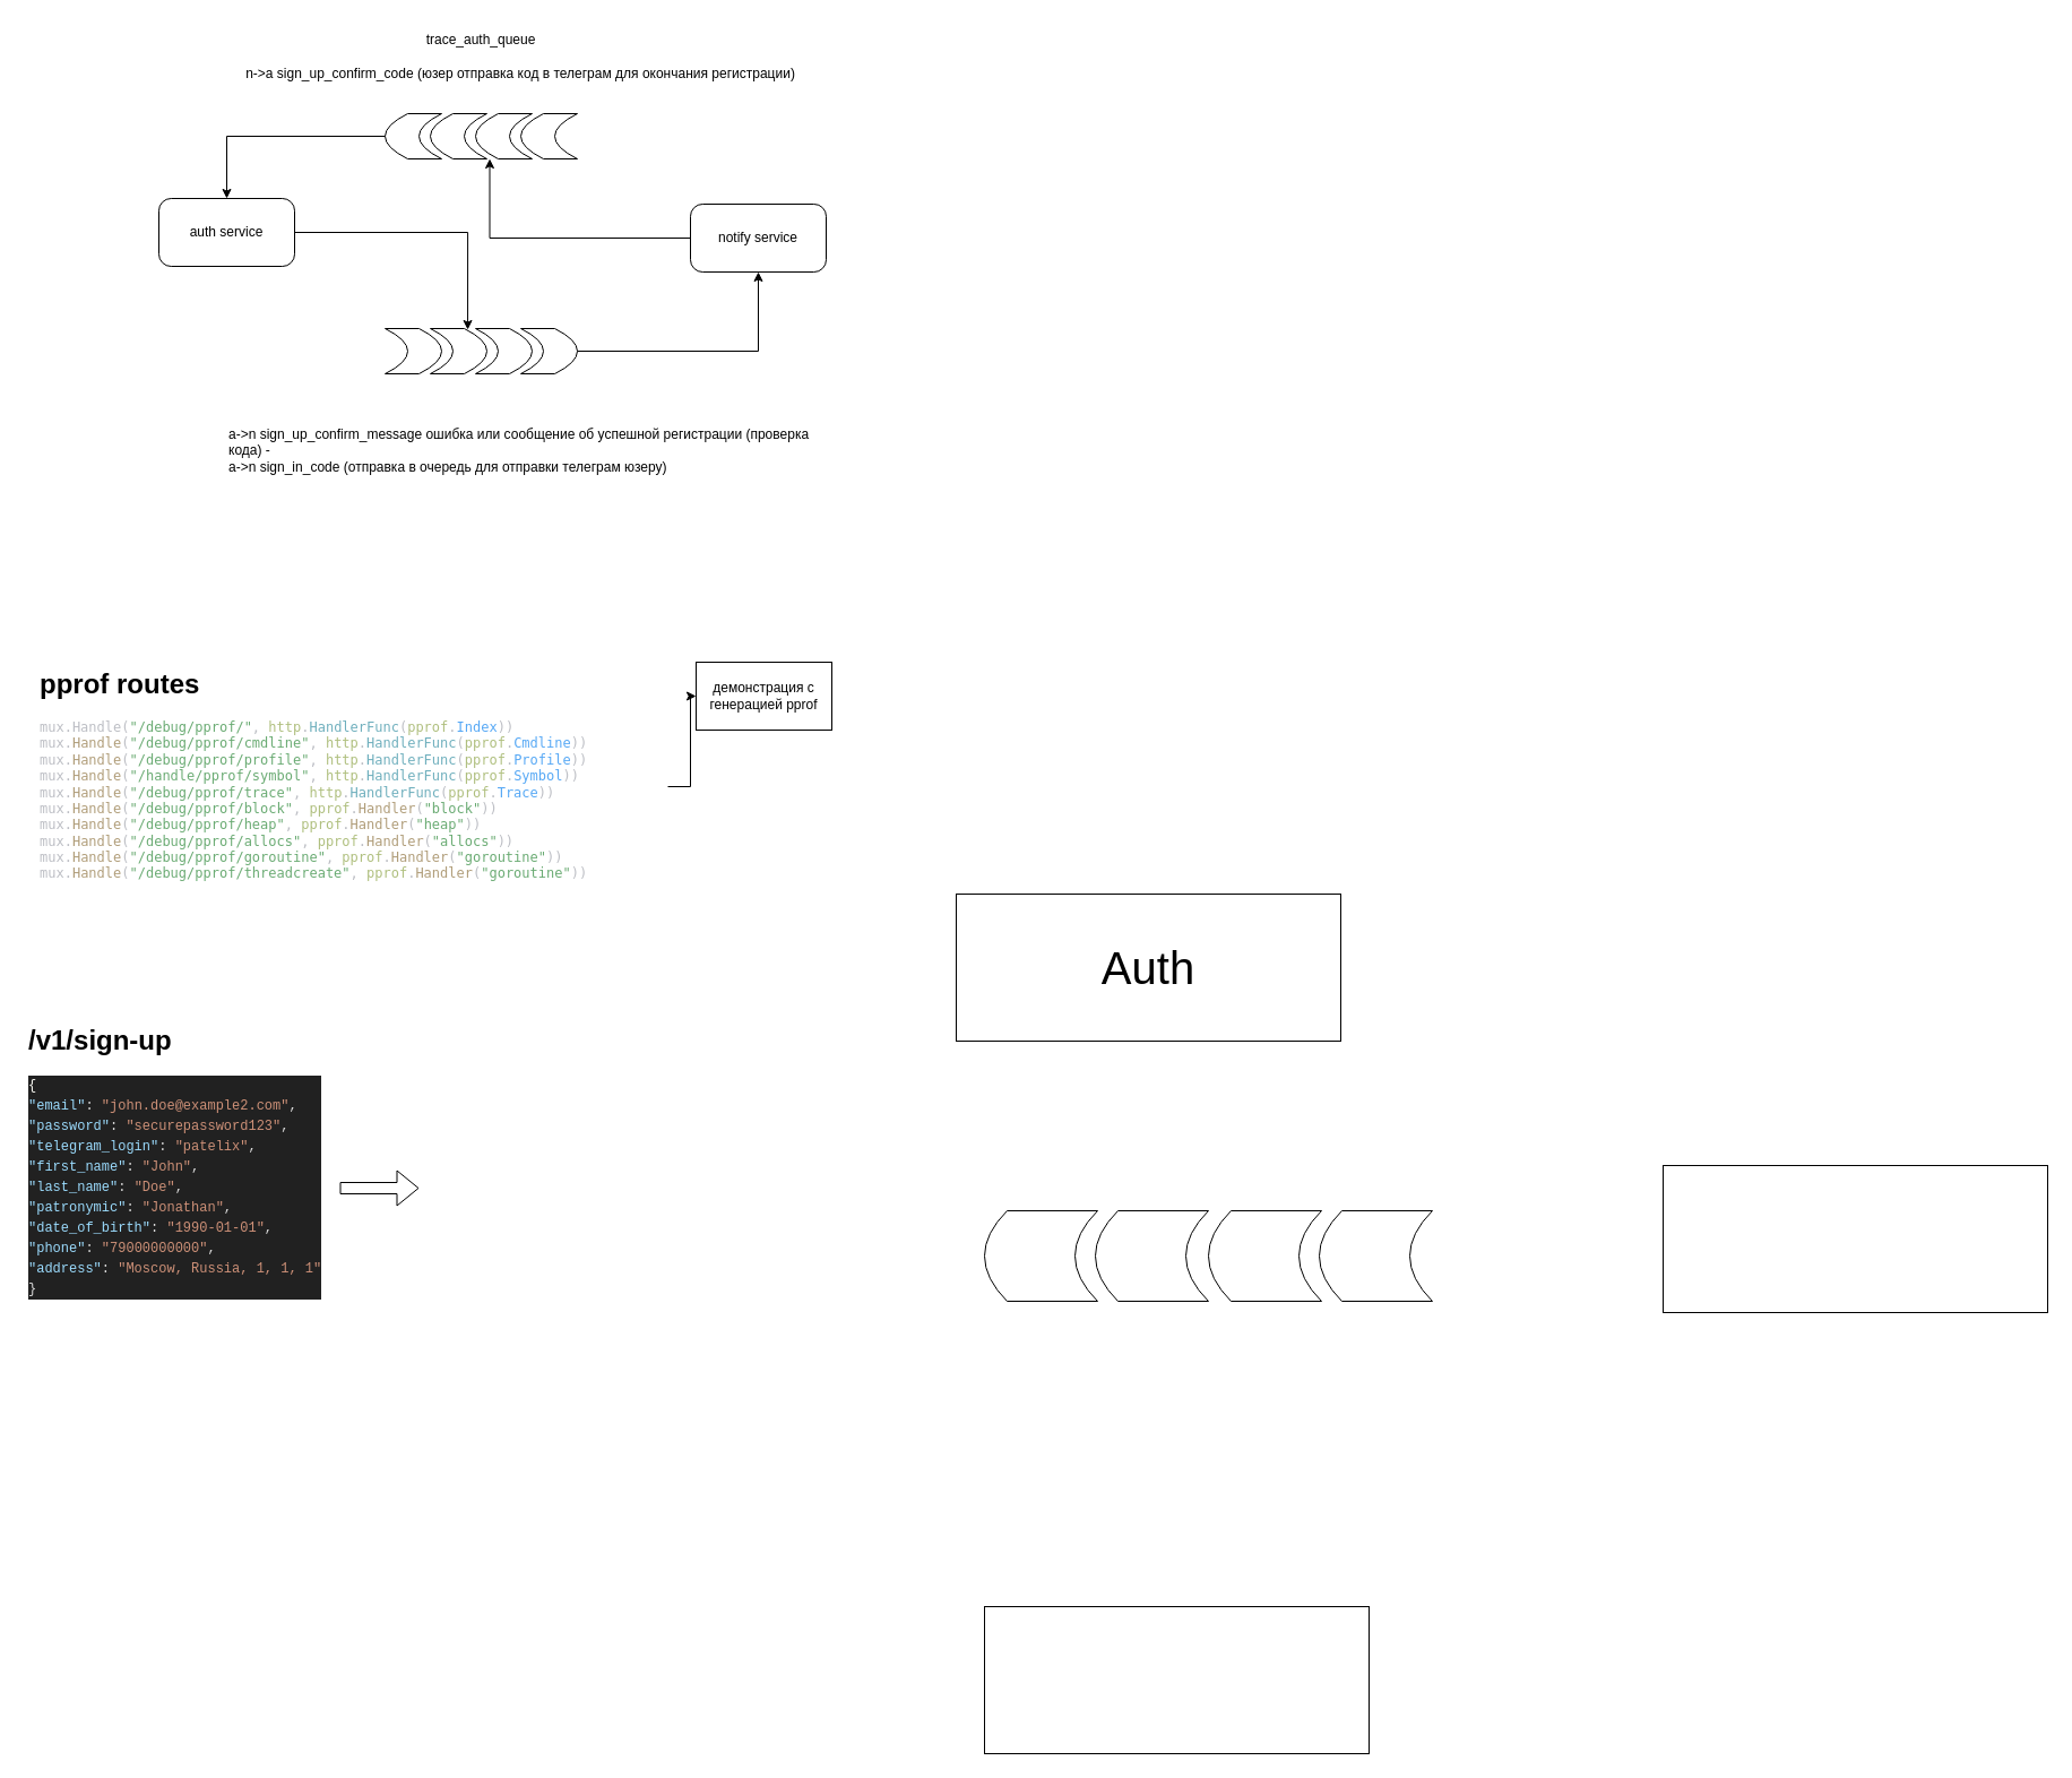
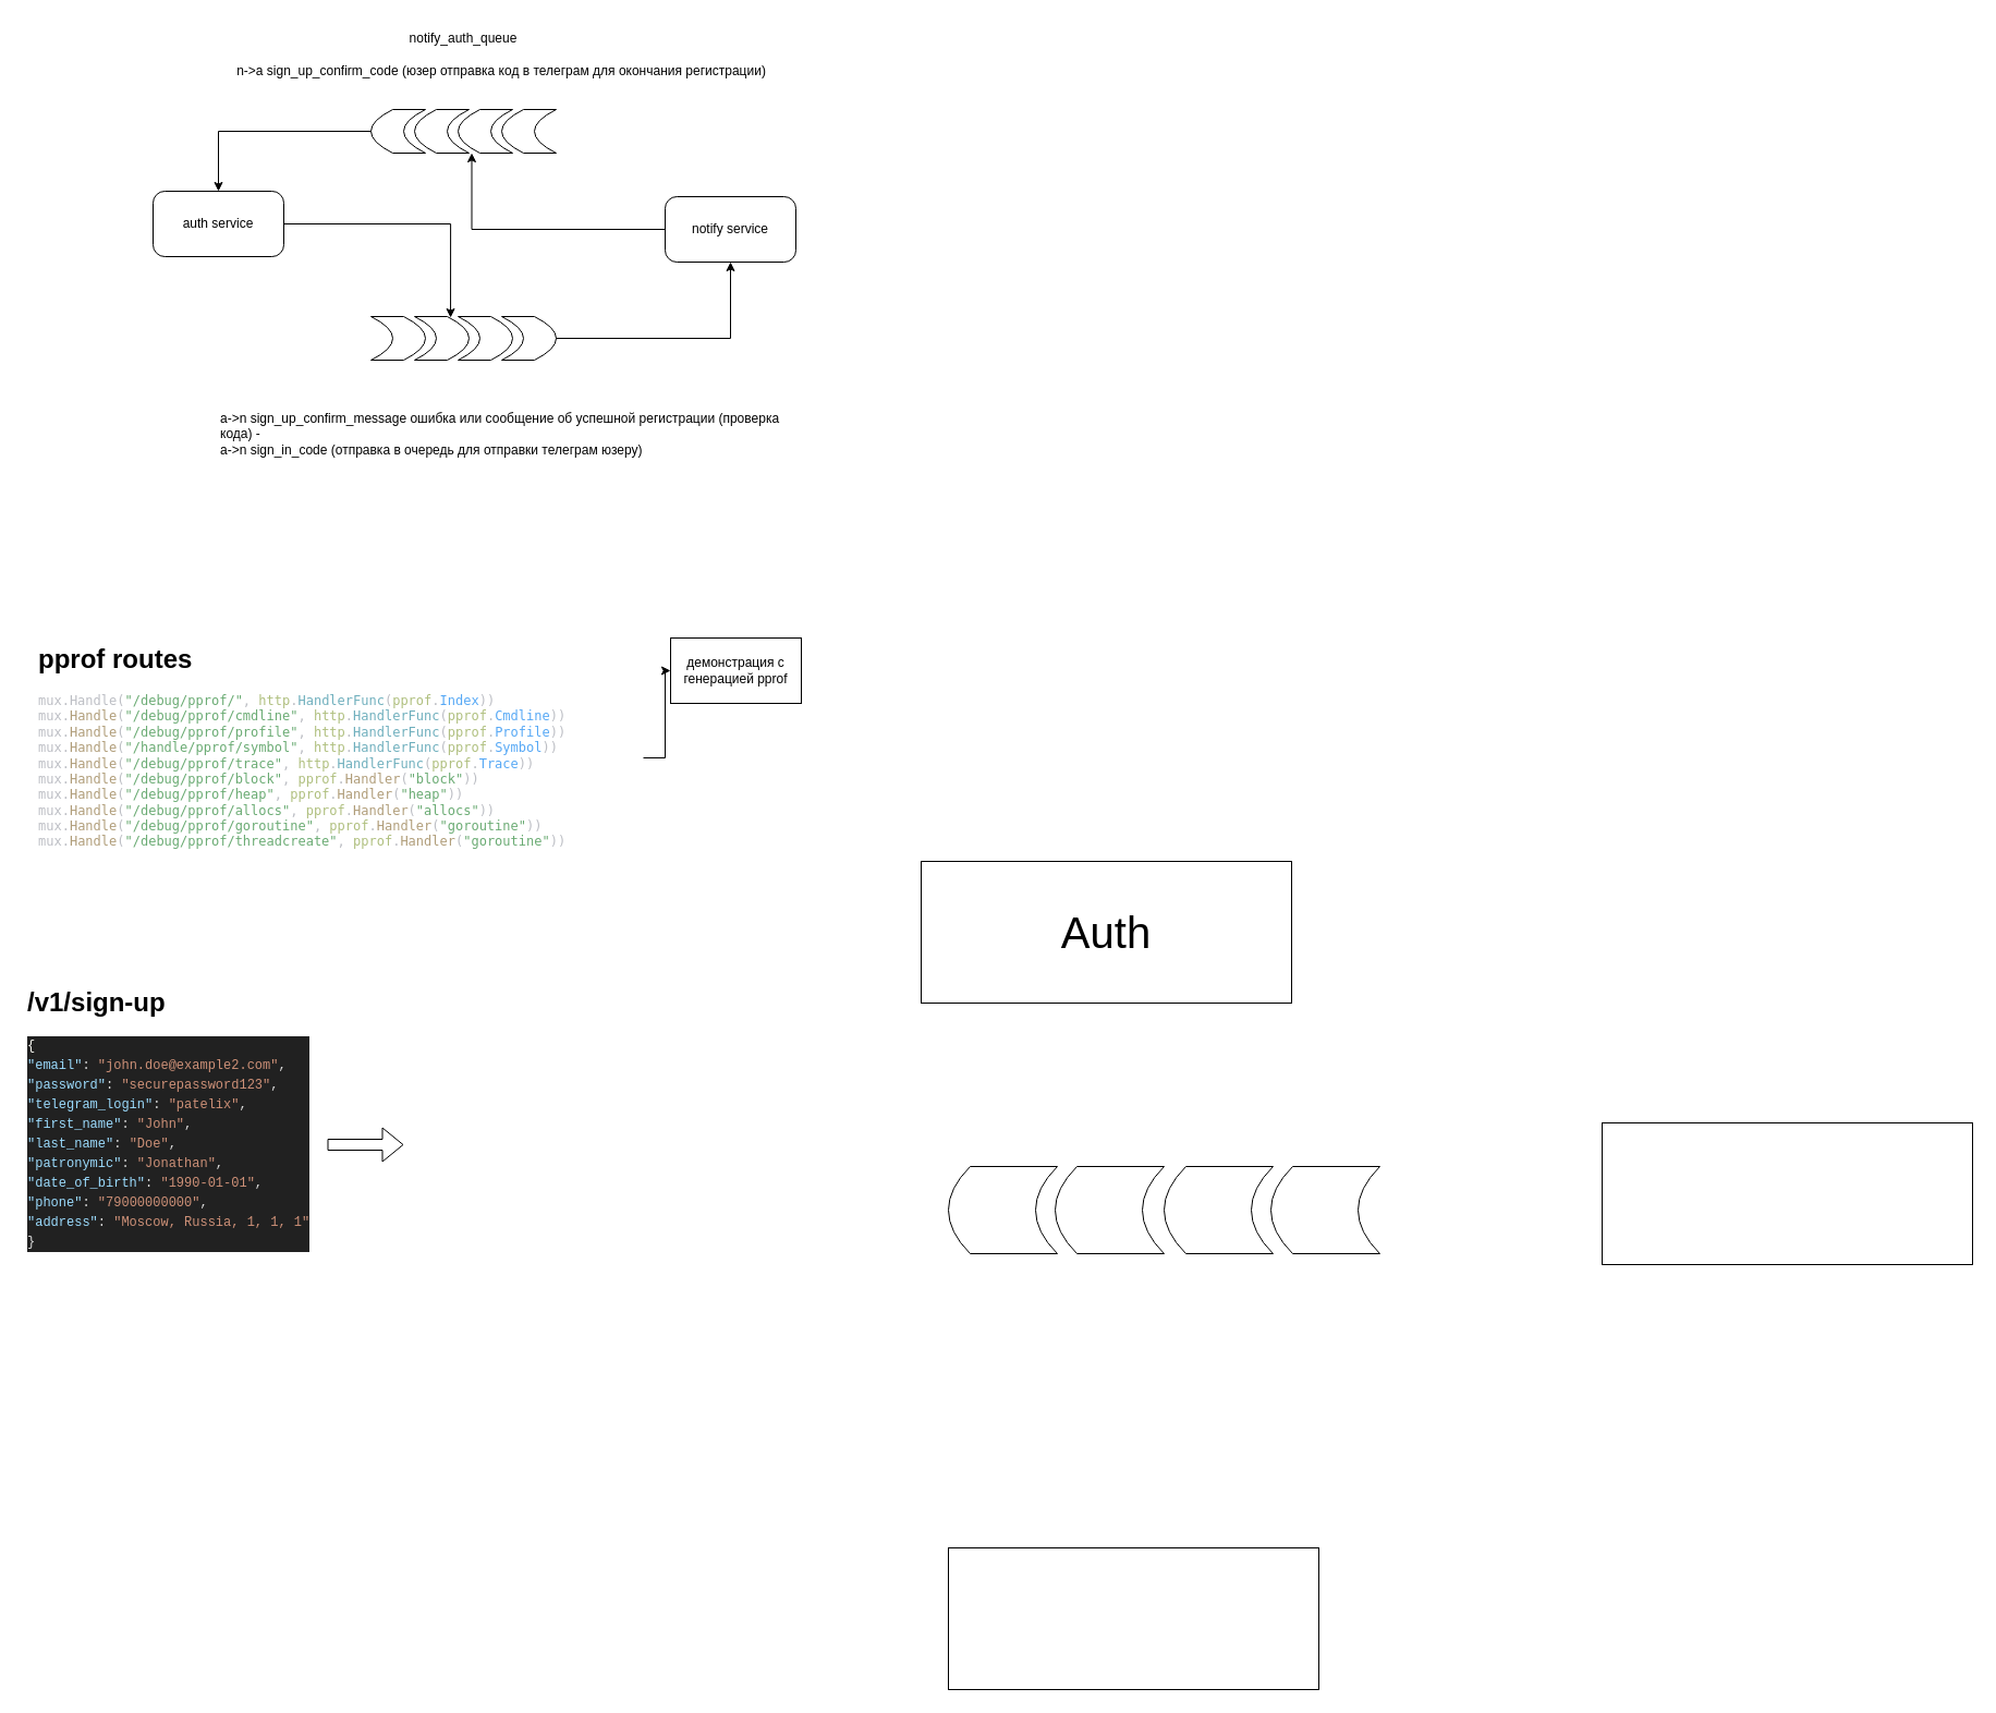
- <mxCell id="16" value="trace_auth_queue" style="text;html=1;align=center;verticalAlign=middle;whiteSpace=wrap;rounded=0;" parent="1" vertex="1"><mxGeometry x="370" y="20" width="110" height="30" as="geometry" /></mxCell>
+ <mxCell id="16" value="notify_auth_queue" style="text;html=1;align=center;verticalAlign=middle;whiteSpace=wrap;rounded=0;" parent="1" vertex="1"><mxGeometry x="370" y="20" width="110" height="30" as="geometry" /></mxCell>
